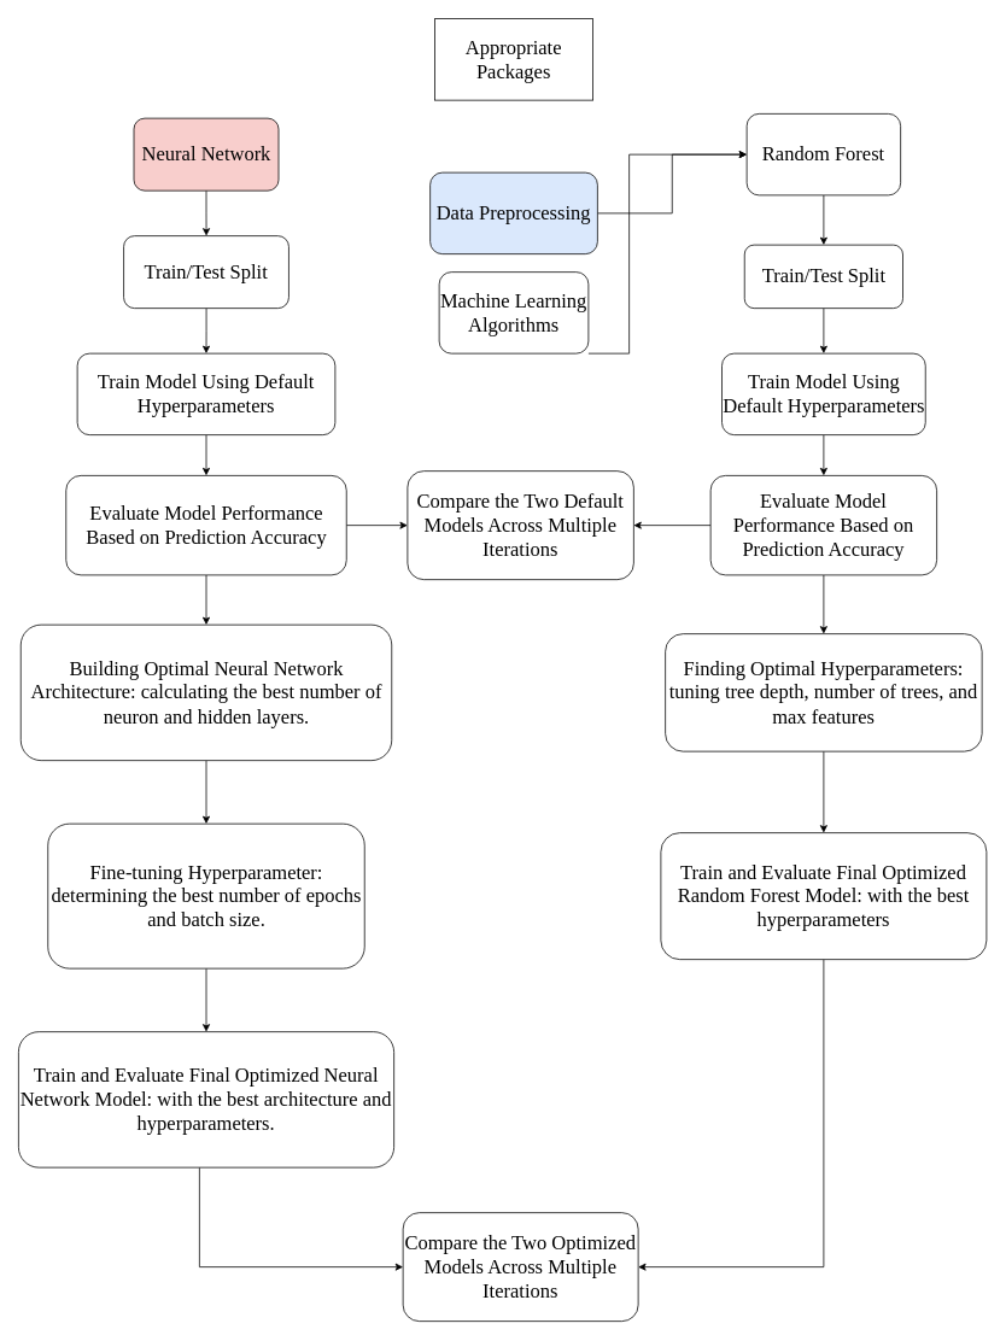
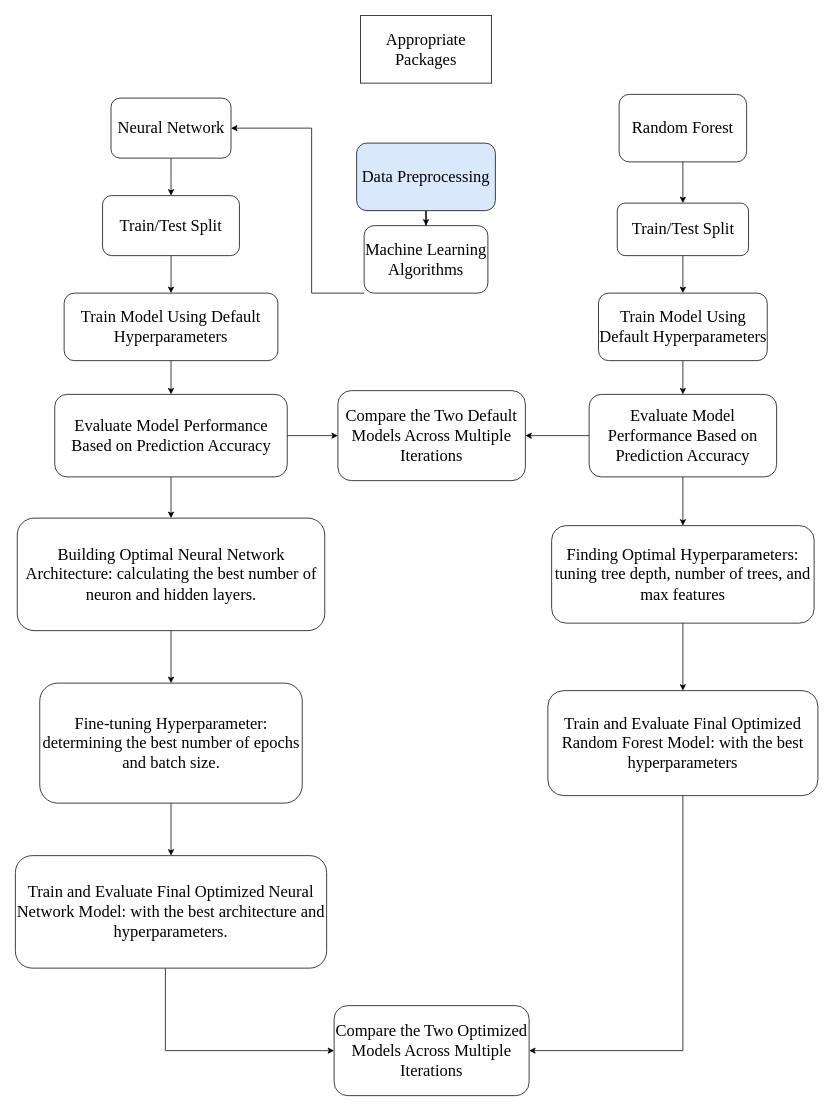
- <mxCell id="10" value="Neural Network" style="whiteSpace=wrap;html=1;rounded=1;fontFamily=Lucida Console;fontSize=22;fillColor=#f8cecc;" vertex="1" parent="1"><mxGeometry x="147.5" y="130" width="160" height="80" as="geometry" /></mxCell>
+ <mxCell id="10" value="Neural Network" style="whiteSpace=wrap;html=1;rounded=1;fontFamily=Lucida Console;fontSize=22;" vertex="1" parent="1"><mxGeometry x="147.5" y="130" width="160" height="80" as="geometry" /></mxCell>
- <mxCell id="2" value="" style="edgeStyle=orthogonalEdgeStyle;rounded=0;orthogonalLoop=1;jettySize=auto;html=1;fontFamily=Lucida Console;fontSize=22;" edge="1" parent="1" source="3" target="8"><mxGeometry relative="1" as="geometry" /></mxCell>
+ <mxCell id="2" value="" style="edgeStyle=orthogonalEdgeStyle;rounded=0;orthogonalLoop=1;jettySize=auto;html=1;fontFamily=Lucida Console;fontSize=22;" edge="1" parent="1" source="3" target="6"><mxGeometry relative="1" as="geometry" /></mxCell>
+ <mxCell id="5" value="" style="edgeStyle=orthogonalEdgeStyle;rounded=0;orthogonalLoop=1;jettySize=auto;html=1;fontFamily=Lucida Console;fontSize=22;" edge="1" parent="1" source="6" target="10"><mxGeometry relative="1" as="geometry"><Array as="points"><mxPoint x="415" y="390" /><mxPoint x="415" y="170" /></Array></mxGeometry></mxCell>
- <mxCell id="4" value="" style="edgeStyle=orthogonalEdgeStyle;rounded=0;orthogonalLoop=1;jettySize=auto;html=1;fontFamily=Lucida Console;fontSize=22;" edge="1" parent="1" source="6" target="8"><mxGeometry relative="1" as="geometry"><Array as="points"><mxPoint x="695" y="390" /><mxPoint x="695" y="170" /></Array></mxGeometry></mxCell>
